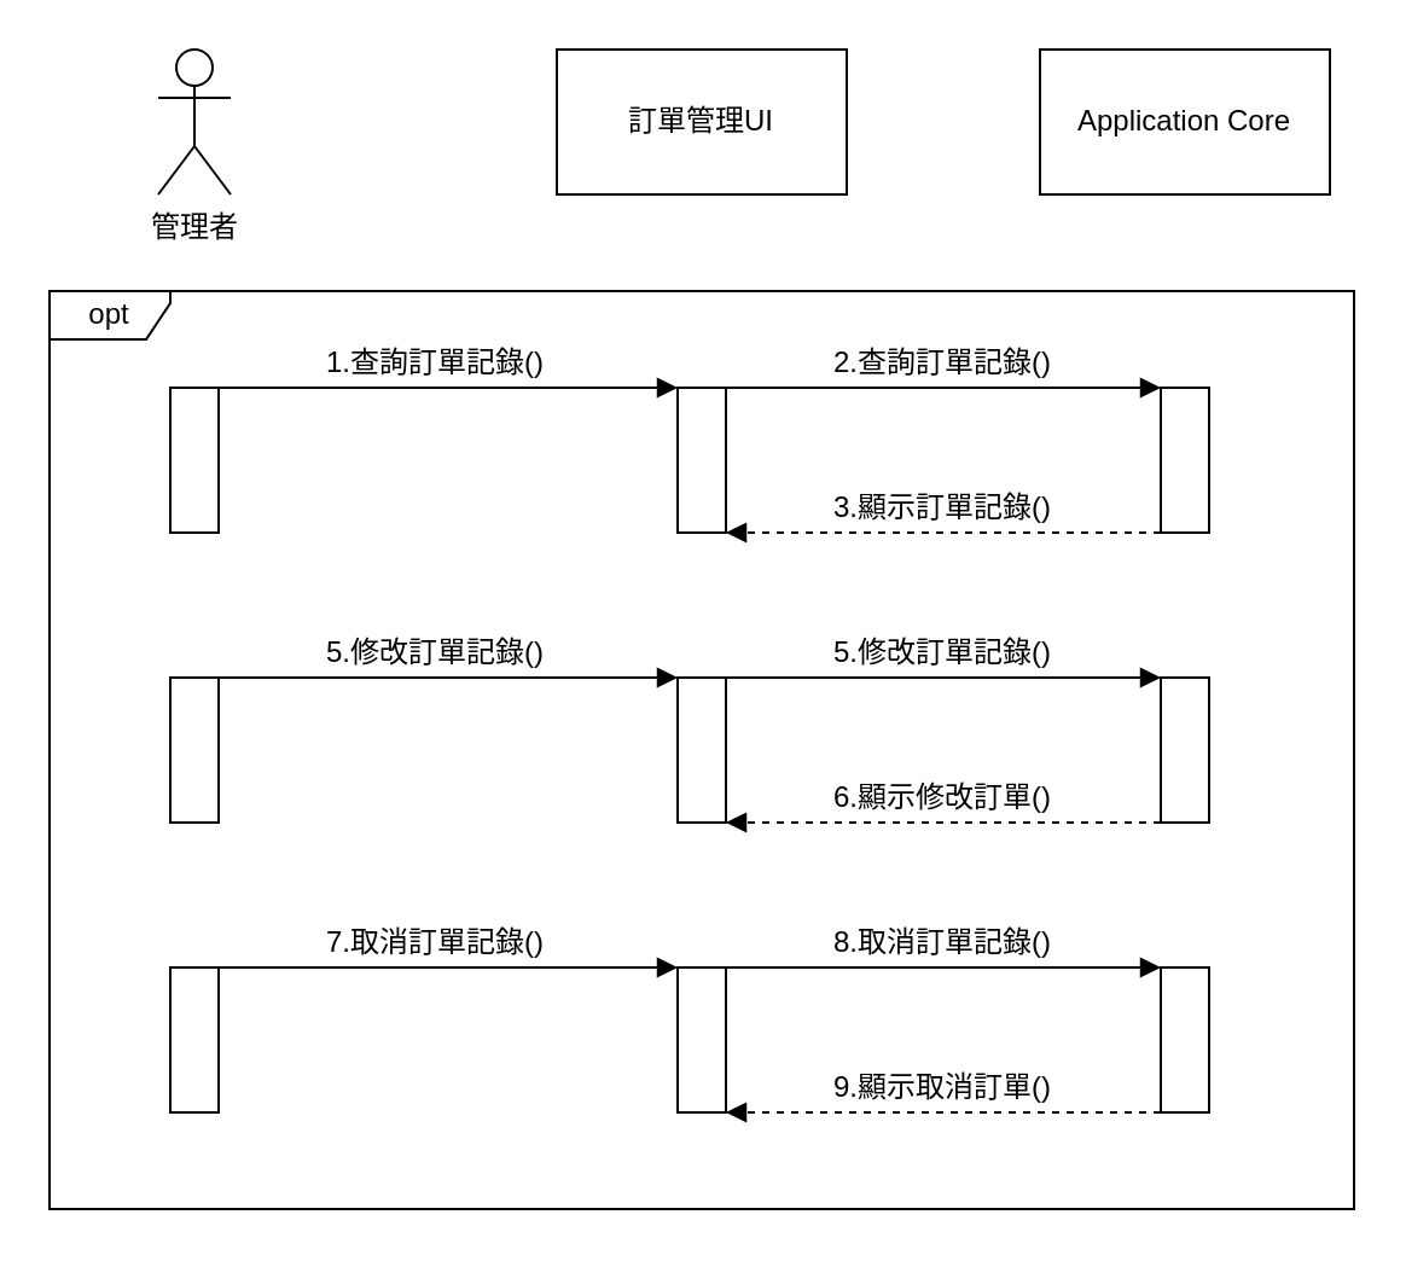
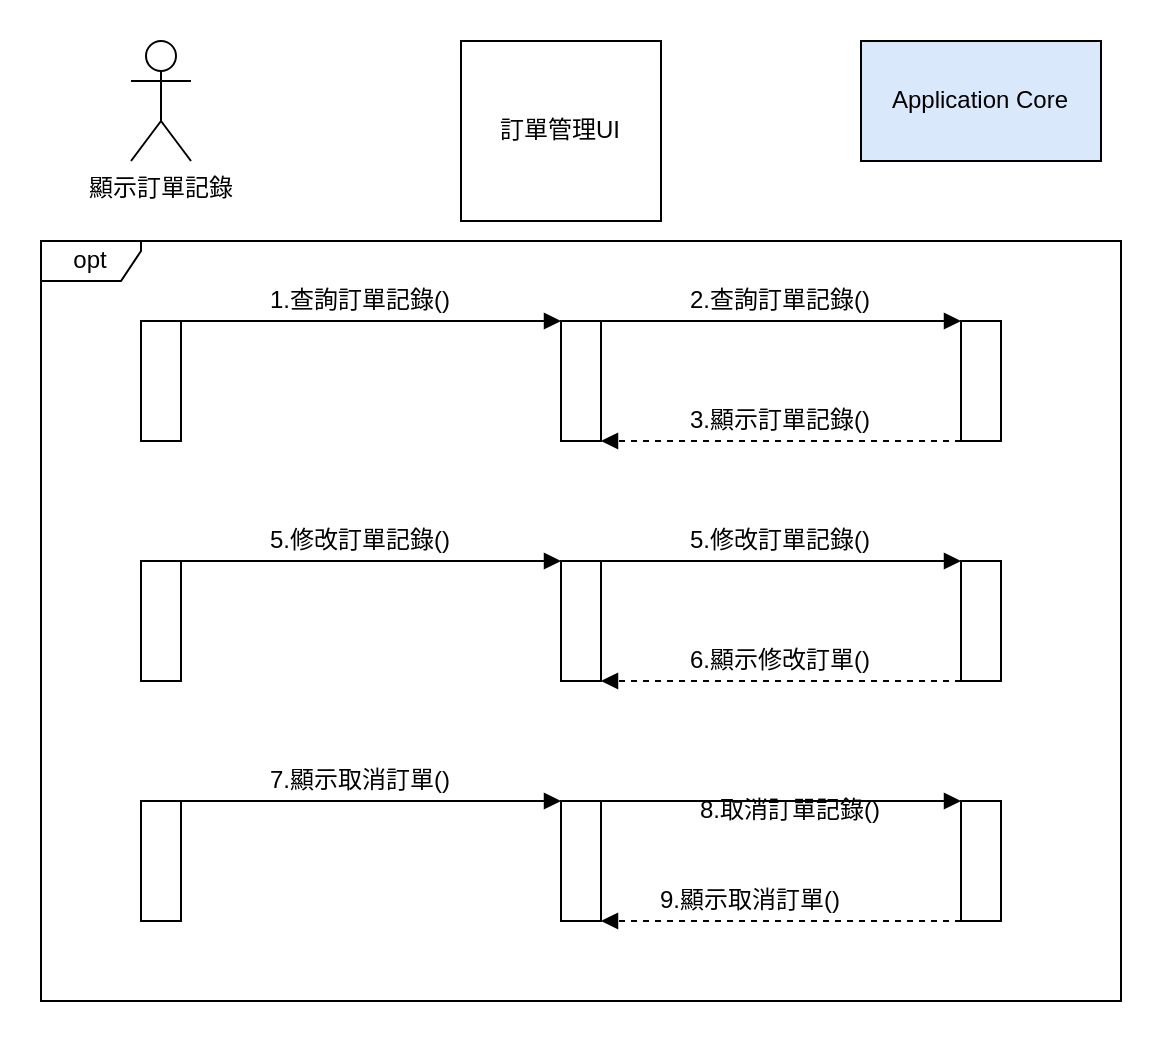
- <mxCell id="3" value="訂單管理UI" style="rounded=0;whiteSpace=wrap;html=1;" vertex="1" parent="1"><mxGeometry x="230" y="20" width="120" height="60" as="geometry" /></mxCell>
+ <mxCell id="3" value="訂單管理UI" style="rounded=0;whiteSpace=wrap;html=1;" vertex="1" parent="1"><mxGeometry x="230" y="20" width="100" height="90" as="geometry" /></mxCell>
- <mxCell id="4" value="Application Core" style="rounded=0;whiteSpace=wrap;html=1;" vertex="1" parent="1"><mxGeometry x="430" y="20" width="120" height="60" as="geometry" /></mxCell>
+ <mxCell id="4" value="Application Core" style="rounded=0;whiteSpace=wrap;html=1;fillColor=#dae8fc;" vertex="1" parent="1"><mxGeometry x="430" y="20" width="120" height="60" as="geometry" /></mxCell>
- <mxCell id="2" value="管理者" style="shape=umlActor;verticalLabelPosition=bottom;verticalAlign=top;html=1;outlineConnect=0;" vertex="1" parent="1"><mxGeometry x="65" y="20" width="30" height="60" as="geometry" /></mxCell>
+ <mxCell id="2" value="顯示訂單記錄" style="shape=umlActor;verticalLabelPosition=bottom;verticalAlign=top;html=1;outlineConnect=0;" vertex="1" parent="1"><mxGeometry x="65" y="20" width="30" height="60" as="geometry" /></mxCell>
- <mxCell id="30" value="7.取消訂單記錄()" style="text;html=1;strokeColor=none;fillColor=none;align=center;verticalAlign=middle;whiteSpace=wrap;rounded=0;" vertex="1" parent="1"><mxGeometry x="130" y="380" width="100" height="20" as="geometry" /></mxCell>
+ <mxCell id="30" value="7.顯示取消訂單()" style="text;html=1;strokeColor=none;fillColor=none;align=center;verticalAlign=middle;whiteSpace=wrap;rounded=0;" vertex="1" parent="1"><mxGeometry x="130" y="380" width="100" height="20" as="geometry" /></mxCell>
- <mxCell id="31" value="8.取消訂單記錄()" style="text;html=1;strokeColor=none;fillColor=none;align=center;verticalAlign=middle;whiteSpace=wrap;rounded=0;" vertex="1" parent="1"><mxGeometry x="340" y="380" width="100" height="20" as="geometry" /></mxCell>
+ <mxCell id="31" value="8.取消訂單記錄()" style="text;html=1;strokeColor=none;fillColor=none;align=center;verticalAlign=middle;whiteSpace=wrap;rounded=0;" vertex="1" parent="1"><mxGeometry x="345" y="395" width="100" height="20" as="geometry" /></mxCell>
- <mxCell id="32" value="9.顯示取消訂單()" style="text;html=1;strokeColor=none;fillColor=none;align=center;verticalAlign=middle;whiteSpace=wrap;rounded=0;" vertex="1" parent="1"><mxGeometry x="340" y="440" width="100" height="20" as="geometry" /></mxCell>
+ <mxCell id="32" value="9.顯示取消訂單()" style="text;html=1;strokeColor=none;fillColor=none;align=center;verticalAlign=middle;whiteSpace=wrap;rounded=0;" vertex="1" parent="1"><mxGeometry x="325" y="440" width="100" height="20" as="geometry" /></mxCell>
